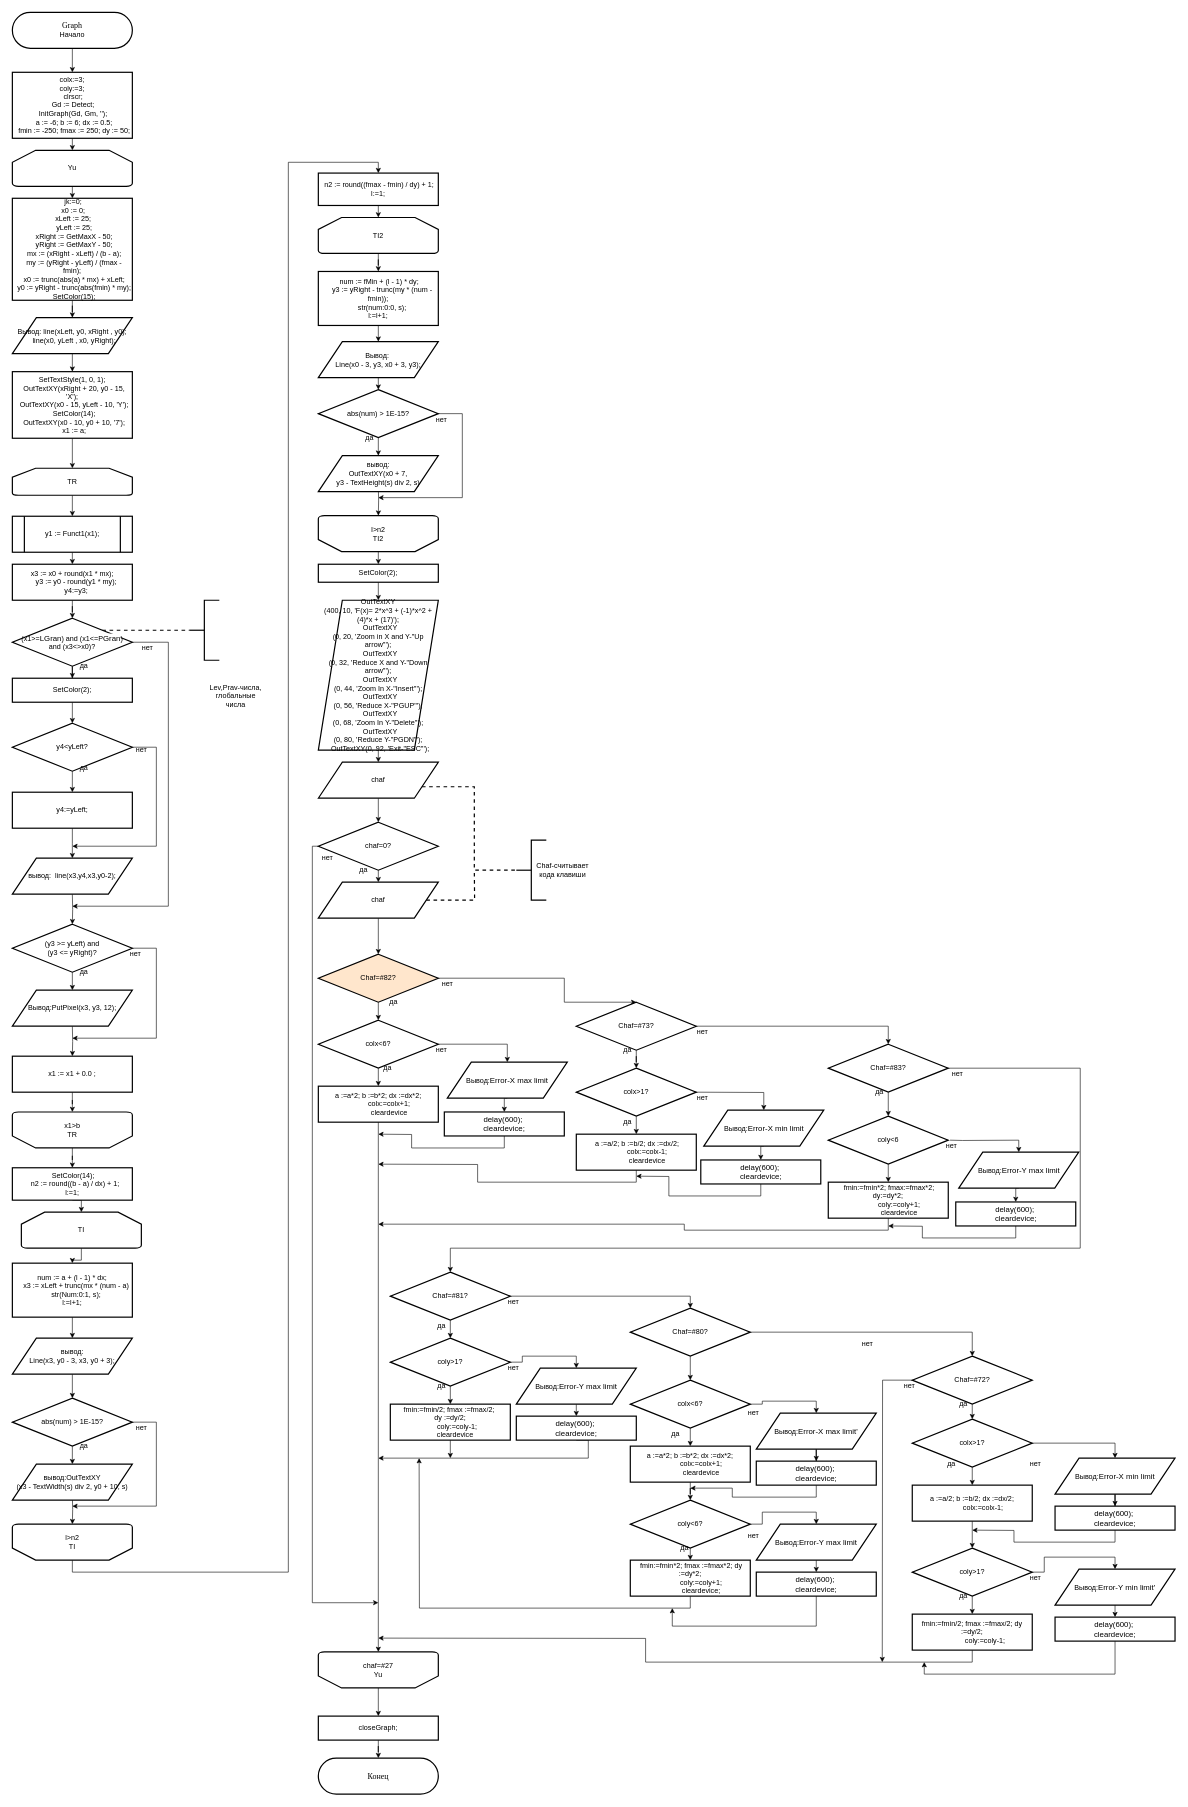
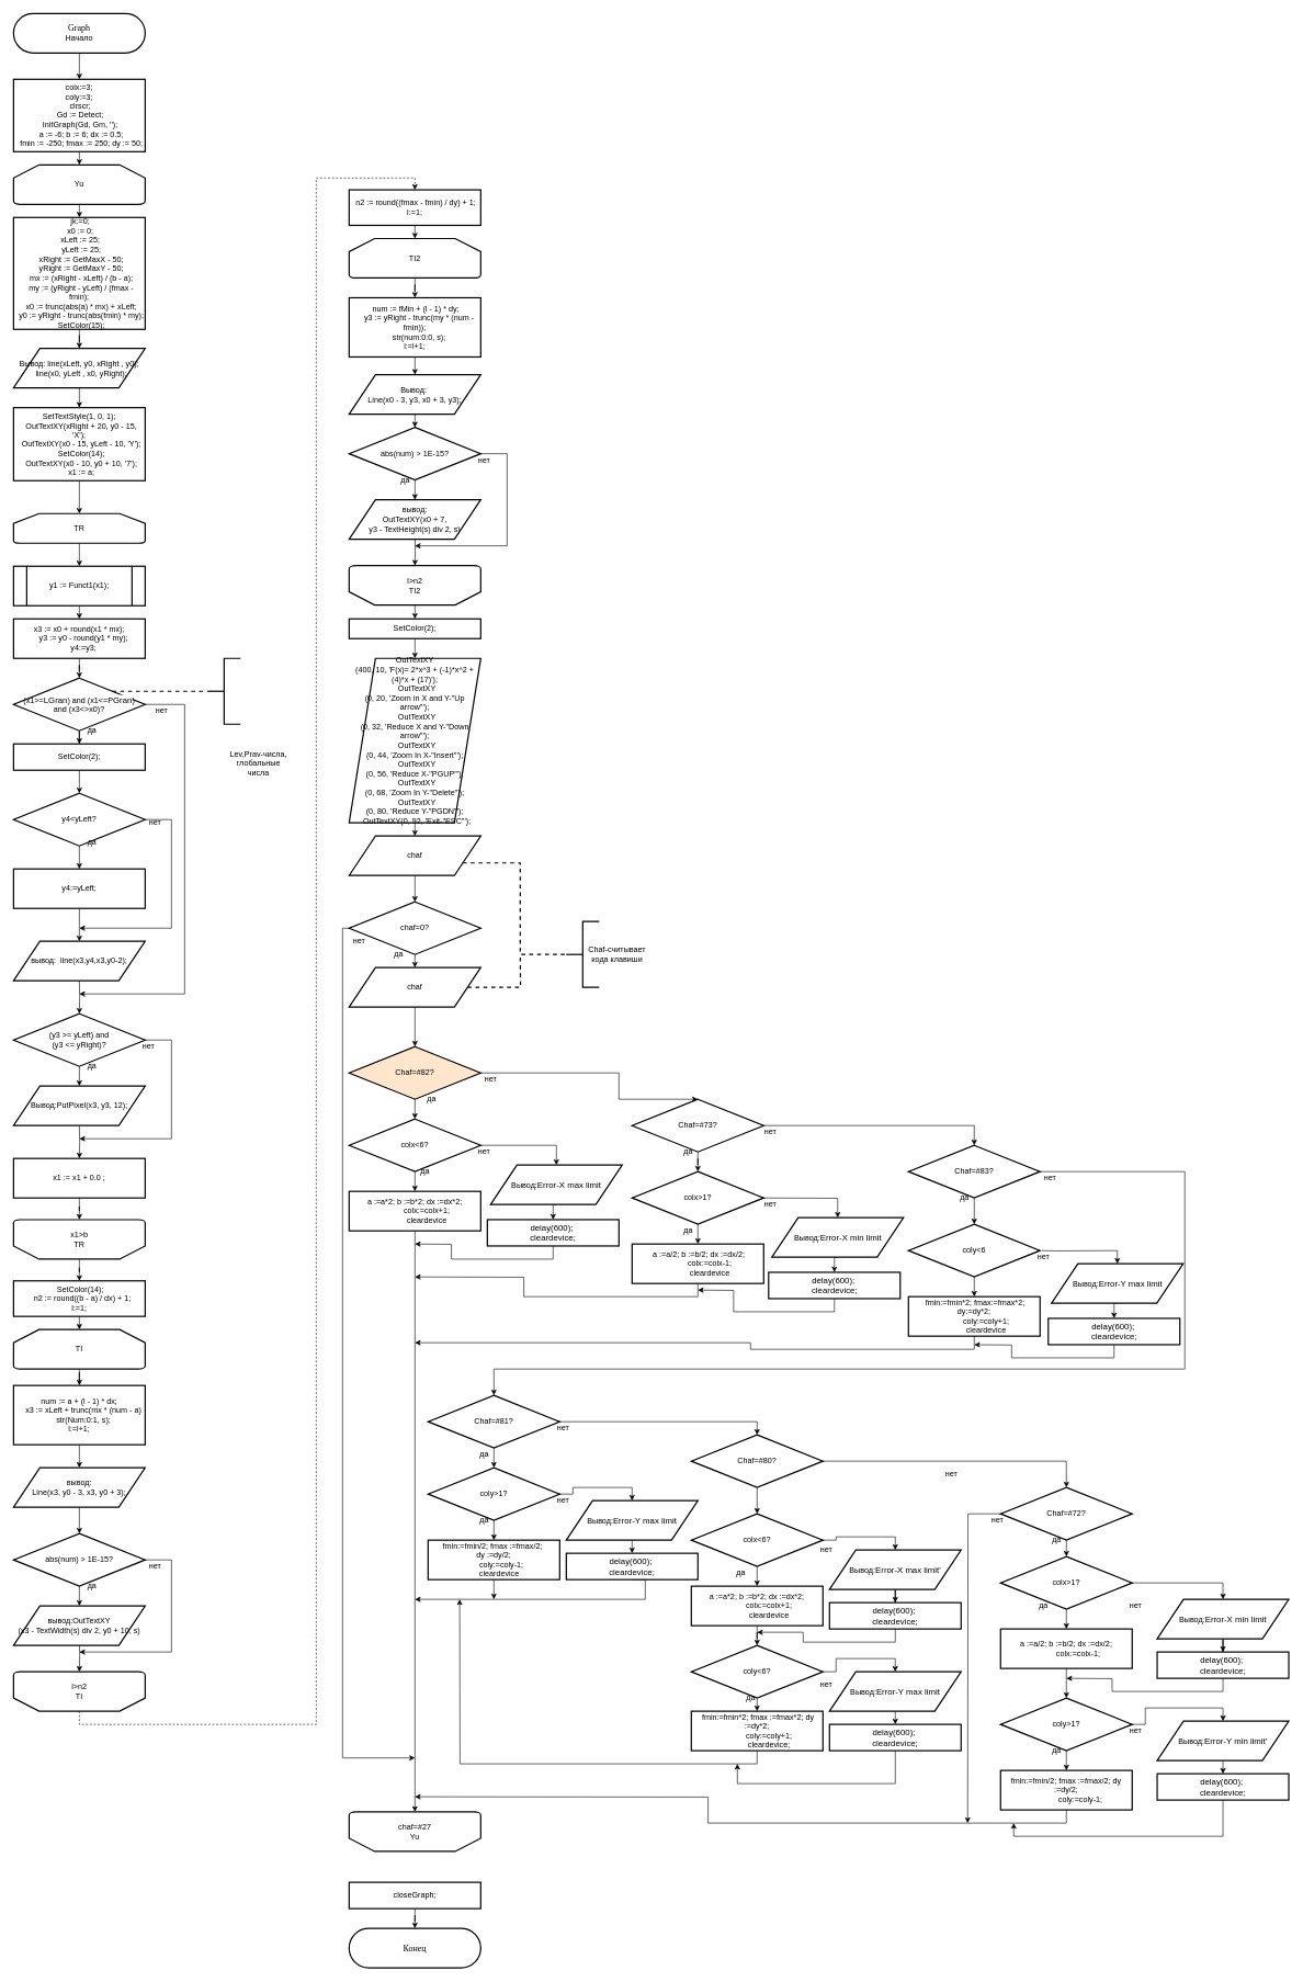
- <mxCell id="44" style="edgeStyle=orthogonalEdgeStyle;rounded=0;orthogonalLoop=1;jettySize=auto;html=1;exitX=0.5;exitY=0;exitDx=0;exitDy=0;exitPerimeter=0;endArrow=classic;endFill=1;strokeWidth=1;entryX=0.5;entryY=0;entryDx=0;entryDy=0;" parent="1" source="45" target="55" edge="1"><mxGeometry relative="1" as="geometry"><mxPoint x="490" y="1270" as="targetPoint" /><Array as="points"><mxPoint x="120" y="2620" /><mxPoint x="480" y="2620" /><mxPoint x="480" y="270" /><mxPoint x="630" y="270" /></Array></mxGeometry></mxCell>
+ <mxCell id="44" style="edgeStyle=orthogonalEdgeStyle;rounded=0;orthogonalLoop=1;jettySize=auto;html=1;exitX=0.5;exitY=0;exitDx=0;exitDy=0;exitPerimeter=0;endArrow=classic;endFill=1;strokeWidth=1;entryX=0.5;entryY=0;entryDx=0;entryDy=0;dashed=1;" parent="1" source="45" target="55" edge="1"><mxGeometry relative="1" as="geometry"><mxPoint x="490" y="1270" as="targetPoint" /><Array as="points"><mxPoint x="120" y="2620" /><mxPoint x="480" y="2620" /><mxPoint x="480" y="270" /><mxPoint x="630" y="270" /></Array></mxGeometry></mxCell>
- <mxCell id="43" value="TI" style="strokeWidth=2;html=1;shape=mxgraph.flowchart.loop_limit;whiteSpace=wrap;" parent="1" vertex="1"><mxGeometry x="35" y="2020" width="200" height="60" as="geometry" /></mxCell>
+ <mxCell id="43" value="TI" style="strokeWidth=2;html=1;shape=mxgraph.flowchart.loop_limit;whiteSpace=wrap;" parent="1" vertex="1"><mxGeometry x="20" y="2020" width="200" height="60" as="geometry" /></mxCell>
- <mxCell id="126" style="edgeStyle=orthogonalEdgeStyle;rounded=0;orthogonalLoop=1;jettySize=auto;html=1;exitX=0.5;exitY=0;exitDx=0;exitDy=0;exitPerimeter=0;entryX=0.5;entryY=0;entryDx=0;entryDy=0;" edge="1" parent="1" source="127" target="129"><mxGeometry relative="1" as="geometry" /></mxCell>
